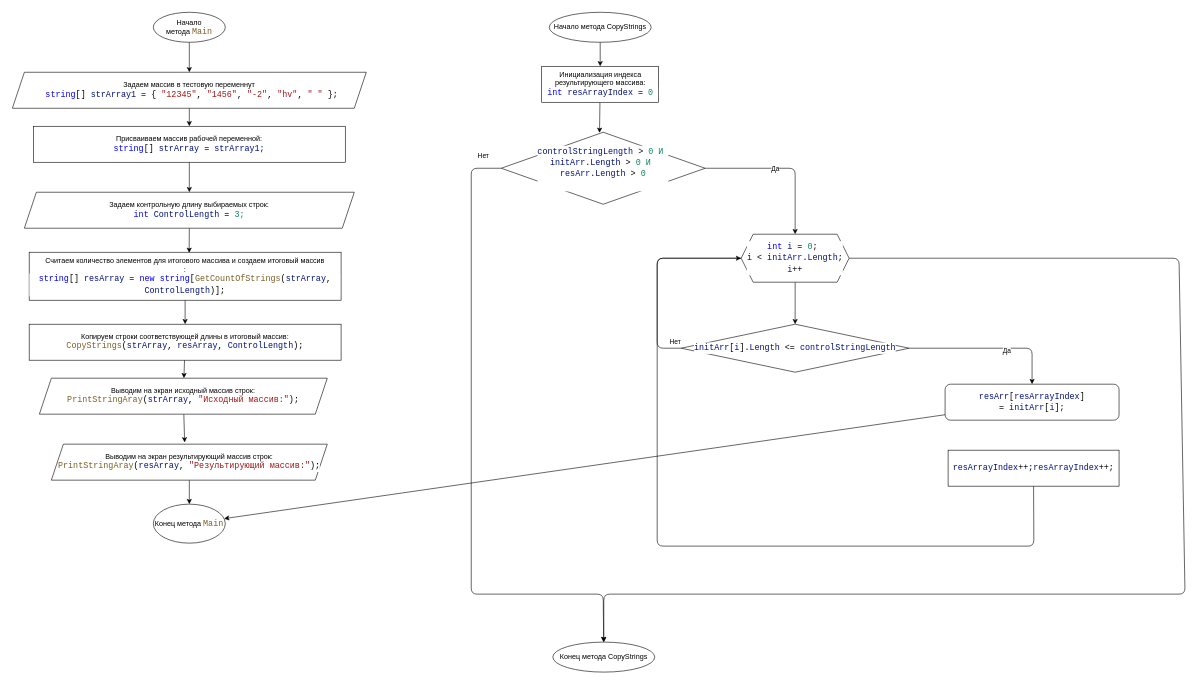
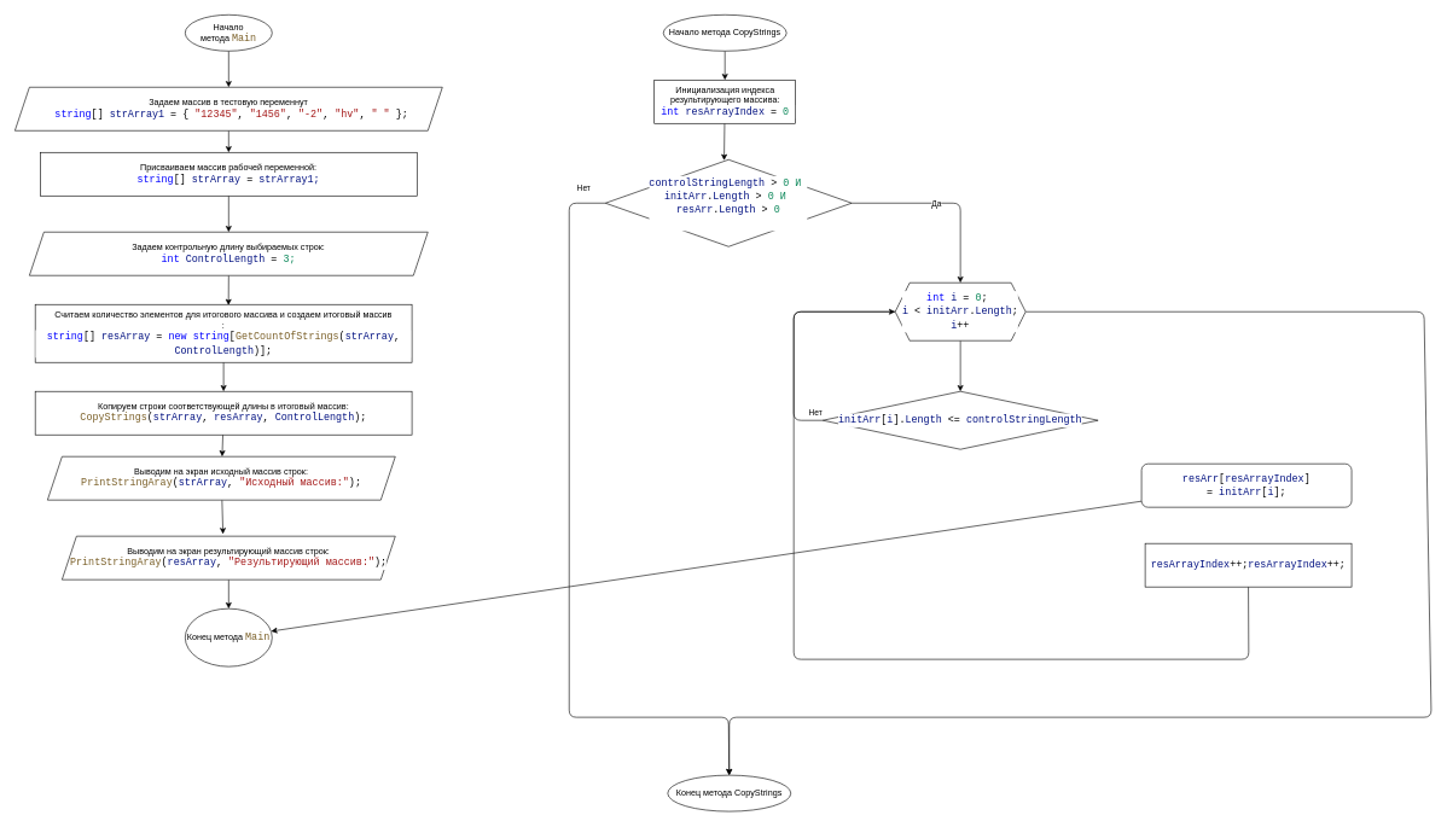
- <mxCell id="30" style="edgeStyle=none;html=1;entryX=0.5;entryY=0;entryDx=0;entryDy=0;exitX=1;exitY=0.5;exitDx=0;exitDy=0;" edge="1" parent="1" source="33" target="37"><mxGeometry relative="1" as="geometry"><Array as="points"><mxPoint x="1720" y="580" /></Array></mxGeometry></mxCell>
- <mxCell id="31" value="Да" style="edgeLabel;html=1;align=center;verticalAlign=middle;resizable=0;points=[];" vertex="1" connectable="0" parent="30"><mxGeometry x="0.219" y="-4" relative="1" as="geometry"><mxPoint as="offset" /></mxGeometry></mxCell>
- <mxCell id="4" value="&lt;span&gt;Конец метода&amp;nbsp;&lt;/span&gt;&lt;span style=&quot;color: rgb(121 , 94 , 38) ; background-color: rgb(255 , 255 , 255) ; font-family: &amp;#34;consolas&amp;#34; , &amp;#34;courier new&amp;#34; , monospace ; font-size: 14px&quot;&gt;Main&lt;/span&gt;" style="ellipse;whiteSpace=wrap;html=1;" vertex="1" parent="1"><mxGeometry x="255" y="840" width="120" height="65" as="geometry" /></mxCell>
+ <mxCell id="4" value="&lt;span&gt;Конец метода&amp;nbsp;&lt;/span&gt;&lt;span style=&quot;color: rgb(121 , 94 , 38) ; background-color: rgb(255 , 255 , 255) ; font-family: &amp;#34;consolas&amp;#34; , &amp;#34;courier new&amp;#34; , monospace ; font-size: 14px&quot;&gt;Main&lt;/span&gt;" style="ellipse;whiteSpace=wrap;html=1;" vertex="1" parent="1"><mxGeometry x="255" y="840" width="120" height="80" as="geometry" /></mxCell>
